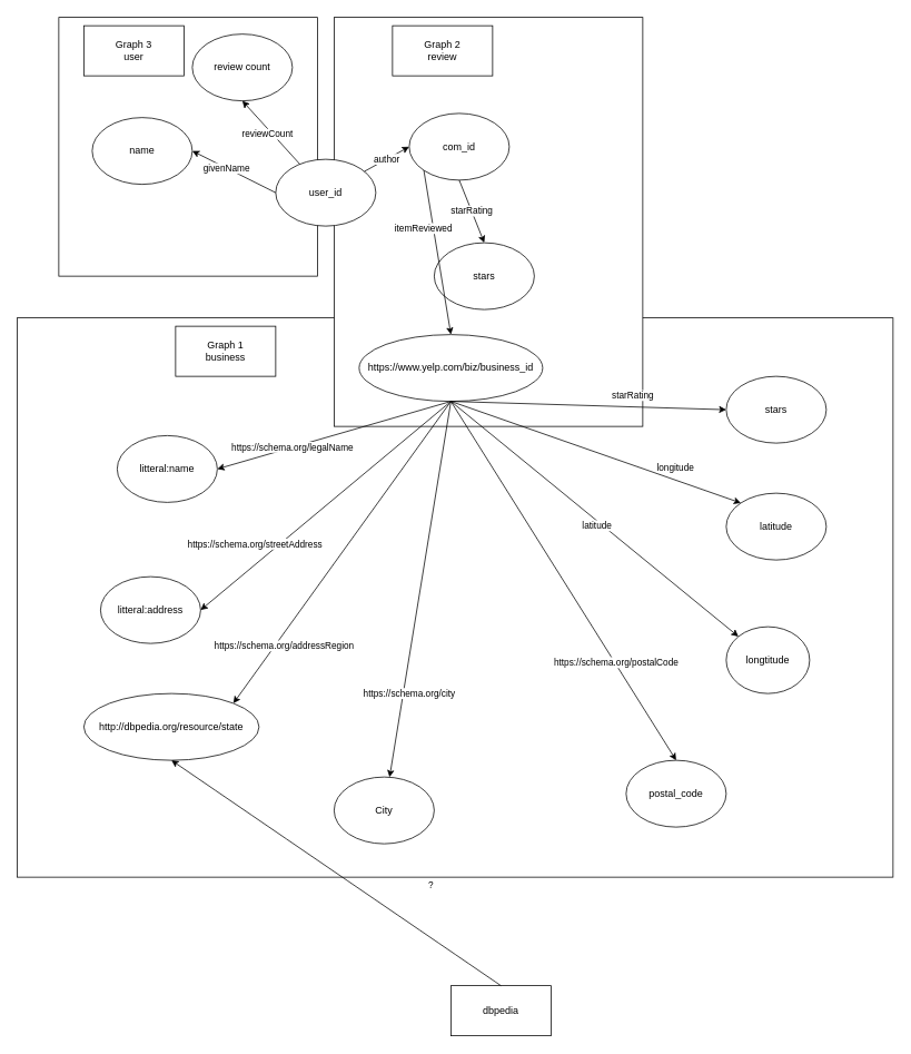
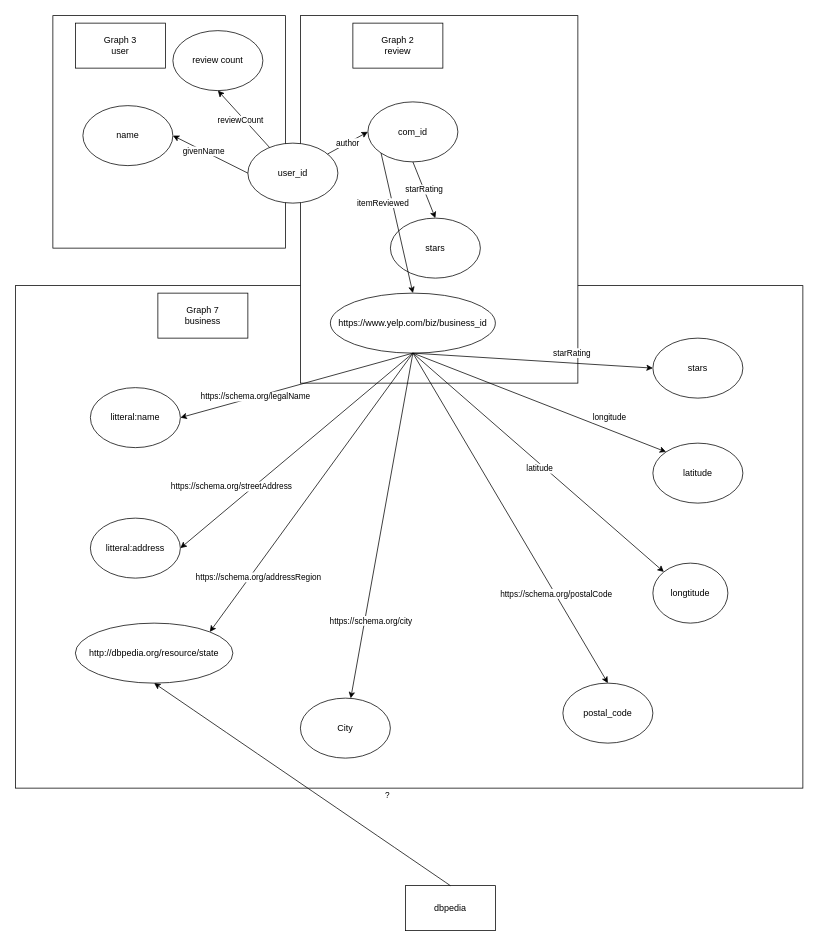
- <mxCell id="11" value="Graph 1&lt;br&gt;business" style="rounded=0;whiteSpace=wrap;html=1;" parent="1" vertex="1"><mxGeometry x="210" y="390" width="120" height="60" as="geometry" /></mxCell>
+ <mxCell id="11" value="Graph 7&lt;br&gt;business" style="rounded=0;whiteSpace=wrap;html=1;" parent="1" vertex="1"><mxGeometry x="210" y="390" width="120" height="60" as="geometry" /></mxCell>
- <mxCell id="5" value="https://www.yelp.com/biz/business_id" style="ellipse;whiteSpace=wrap;html=1;" parent="1" vertex="1"><mxGeometry x="430" y="400" width="220" height="80" as="geometry" /></mxCell>
+ <mxCell id="5" value="https://www.yelp.com/biz/business_id" style="ellipse;whiteSpace=wrap;html=1;" parent="1" vertex="1"><mxGeometry x="440" y="390" width="220" height="80" as="geometry" /></mxCell>
- <mxCell id="6" value="litteral:name" style="ellipse;whiteSpace=wrap;html=1;" parent="1" vertex="1"><mxGeometry x="140" y="521" width="120" height="80" as="geometry" /></mxCell>
+ <mxCell id="6" value="litteral:name" style="ellipse;whiteSpace=wrap;html=1;" parent="1" vertex="1"><mxGeometry x="120" y="516" width="120" height="80" as="geometry" /></mxCell>
